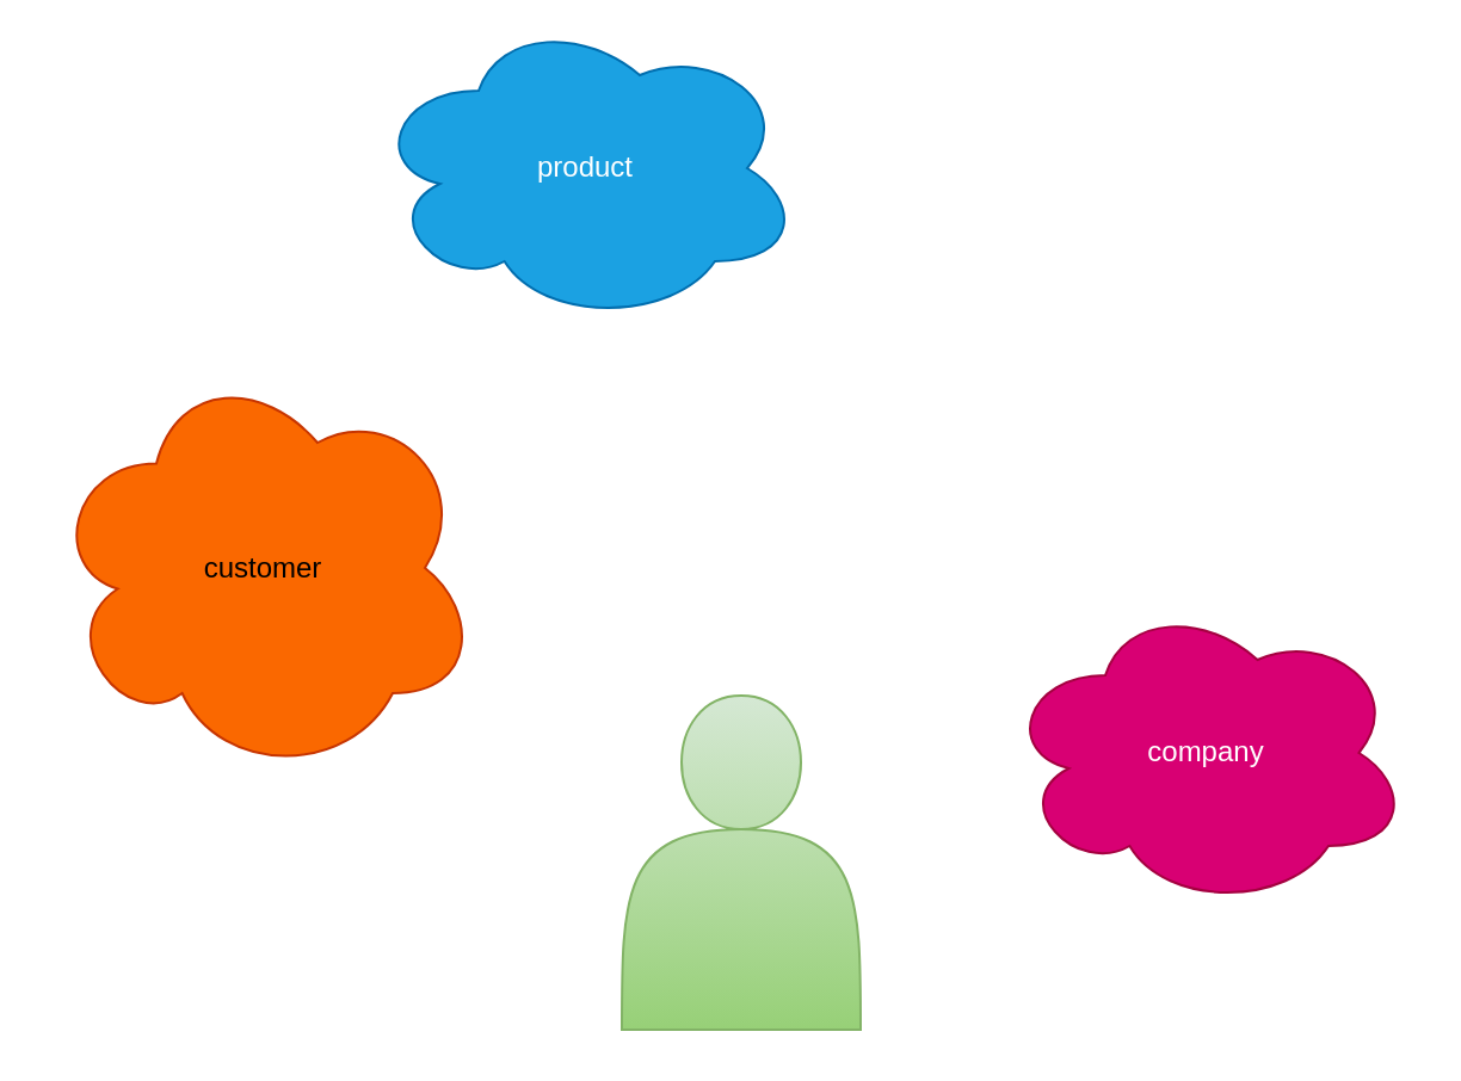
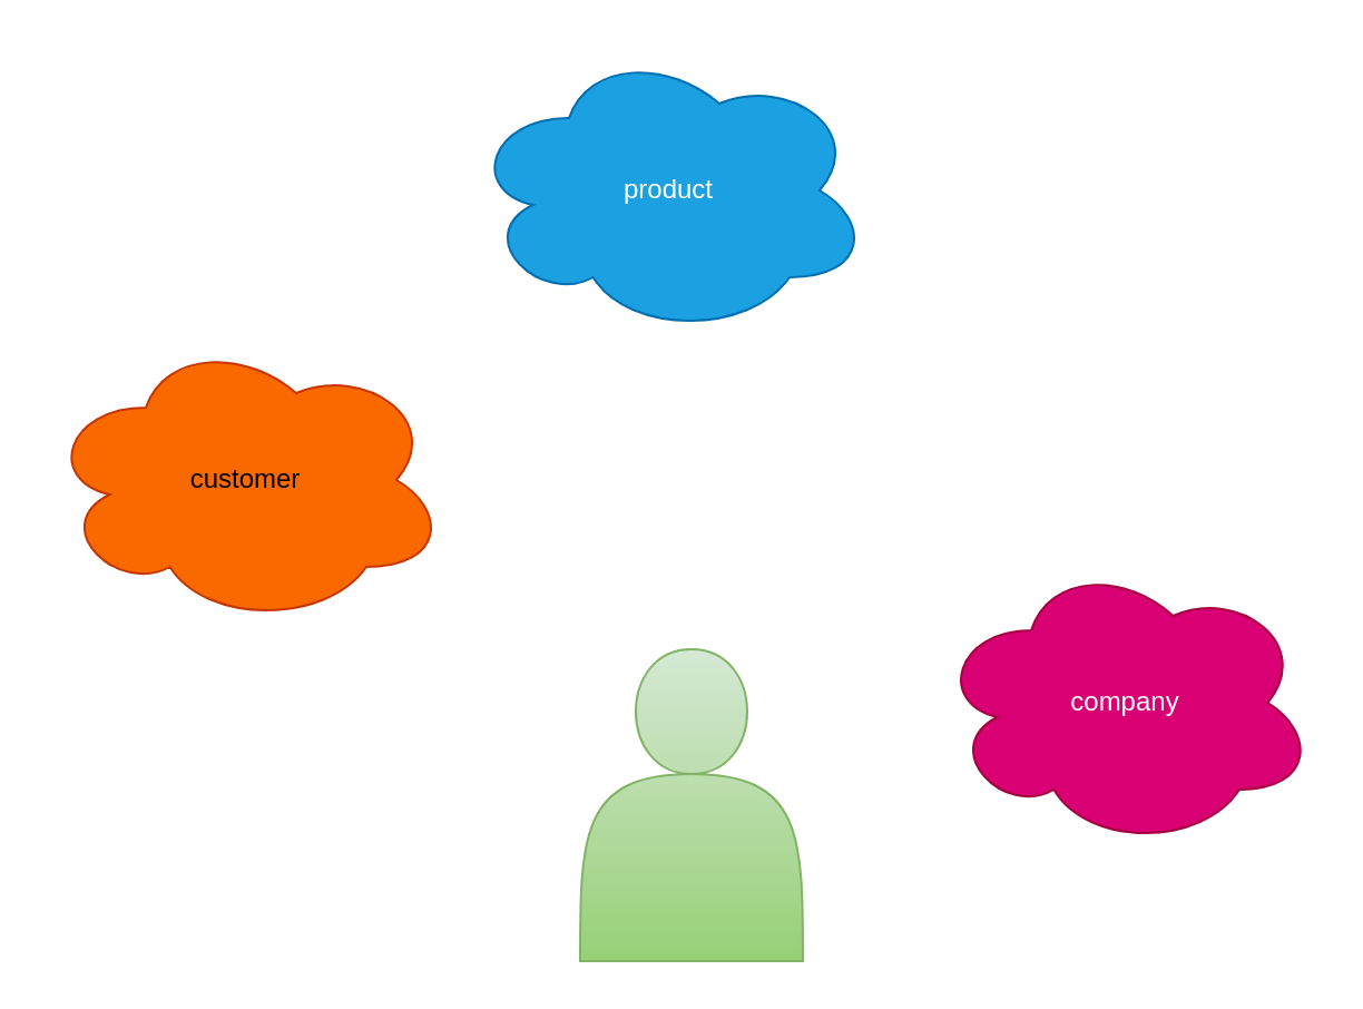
- <mxCell id="4" value="product" style="ellipse;shape=cloud;whiteSpace=wrap;html=1;fillColor=#1ba1e2;strokeColor=#006EAF;fontColor=#ffffff;" vertex="1" parent="1"><mxGeometry x="155" y="5" width="180" height="130" as="geometry" /></mxCell>
+ <mxCell id="4" value="product" style="ellipse;shape=cloud;whiteSpace=wrap;html=1;fillColor=#1ba1e2;strokeColor=#006EAF;fontColor=#ffffff;" vertex="1" parent="1"><mxGeometry x="210" y="20" width="180" height="130" as="geometry" /></mxCell>
- <mxCell id="3" value="customer" style="ellipse;shape=cloud;whiteSpace=wrap;html=1;fillColor=#fa6800;fontColor=#000000;strokeColor=#C73500;" vertex="1" parent="1"><mxGeometry x="20" y="150" width="180" height="175" as="geometry" /></mxCell>
+ <mxCell id="3" value="customer" style="ellipse;shape=cloud;whiteSpace=wrap;html=1;fillColor=#fa6800;fontColor=#000000;strokeColor=#C73500;" vertex="1" parent="1"><mxGeometry x="20" y="150" width="180" height="130" as="geometry" /></mxCell>
